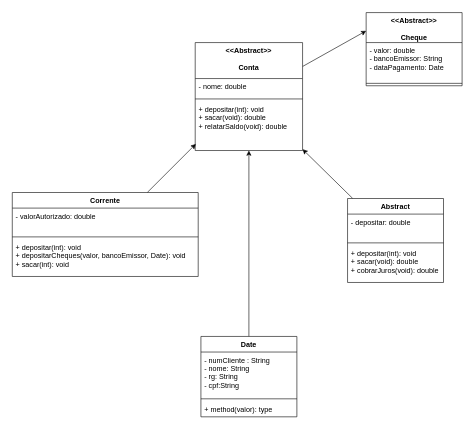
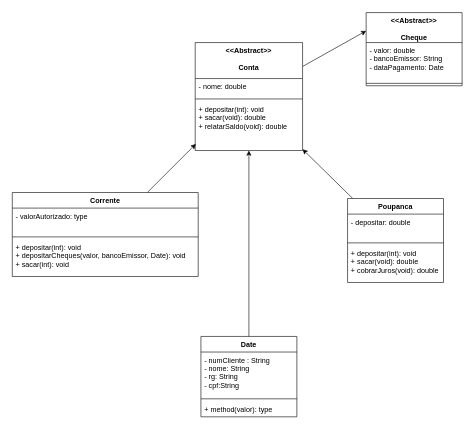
- <mxCell id="13" value="Abstract" style="swimlane;fontStyle=1;align=center;verticalAlign=top;childLayout=stackLayout;horizontal=1;startSize=26;horizontalStack=0;resizeParent=1;resizeParentMax=0;resizeLast=0;collapsible=1;marginBottom=0;" vertex="1" parent="1"><mxGeometry x="579" y="330" width="160" height="140" as="geometry" /></mxCell>
+ <mxCell id="13" value="Poupanca" style="swimlane;fontStyle=1;align=center;verticalAlign=top;childLayout=stackLayout;horizontal=1;startSize=26;horizontalStack=0;resizeParent=1;resizeParentMax=0;resizeLast=0;collapsible=1;marginBottom=0;" vertex="1" parent="1"><mxGeometry x="579" y="330" width="160" height="140" as="geometry" /></mxCell>
- <mxCell id="19" value="- valorAutorizado: double" style="text;strokeColor=none;fillColor=none;align=left;verticalAlign=top;spacingLeft=4;spacingRight=4;overflow=hidden;rotatable=0;points=[[0,0.5],[1,0.5]];portConstraint=eastwest;" vertex="1" parent="18"><mxGeometry y="26" width="310" height="44" as="geometry" /></mxCell>
+ <mxCell id="19" value="- valorAutorizado: type" style="text;strokeColor=none;fillColor=none;align=left;verticalAlign=top;spacingLeft=4;spacingRight=4;overflow=hidden;rotatable=0;points=[[0,0.5],[1,0.5]];portConstraint=eastwest;" vertex="1" parent="18"><mxGeometry y="26" width="310" height="44" as="geometry" /></mxCell>
